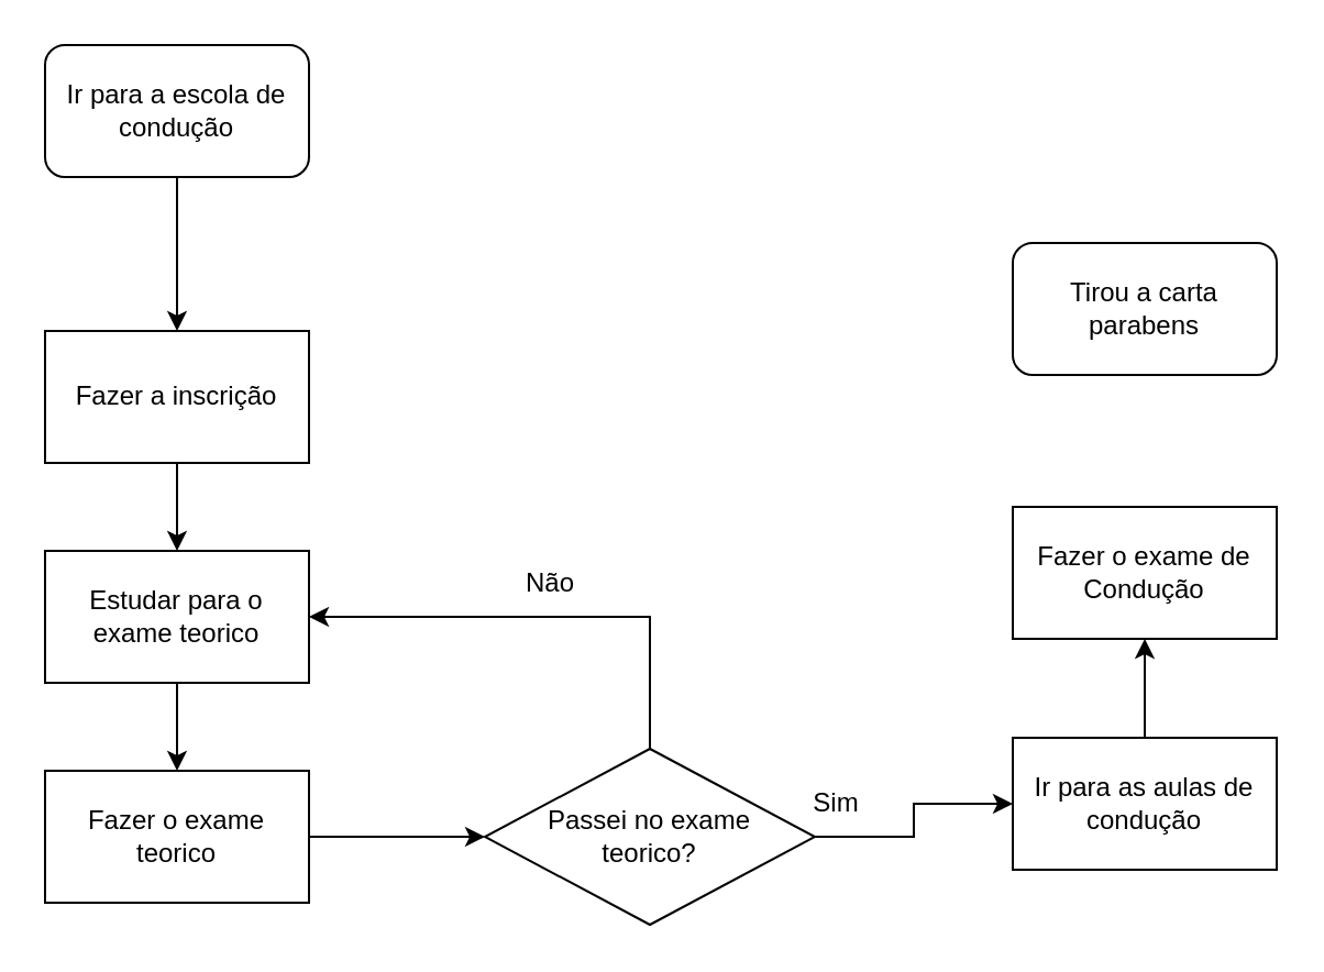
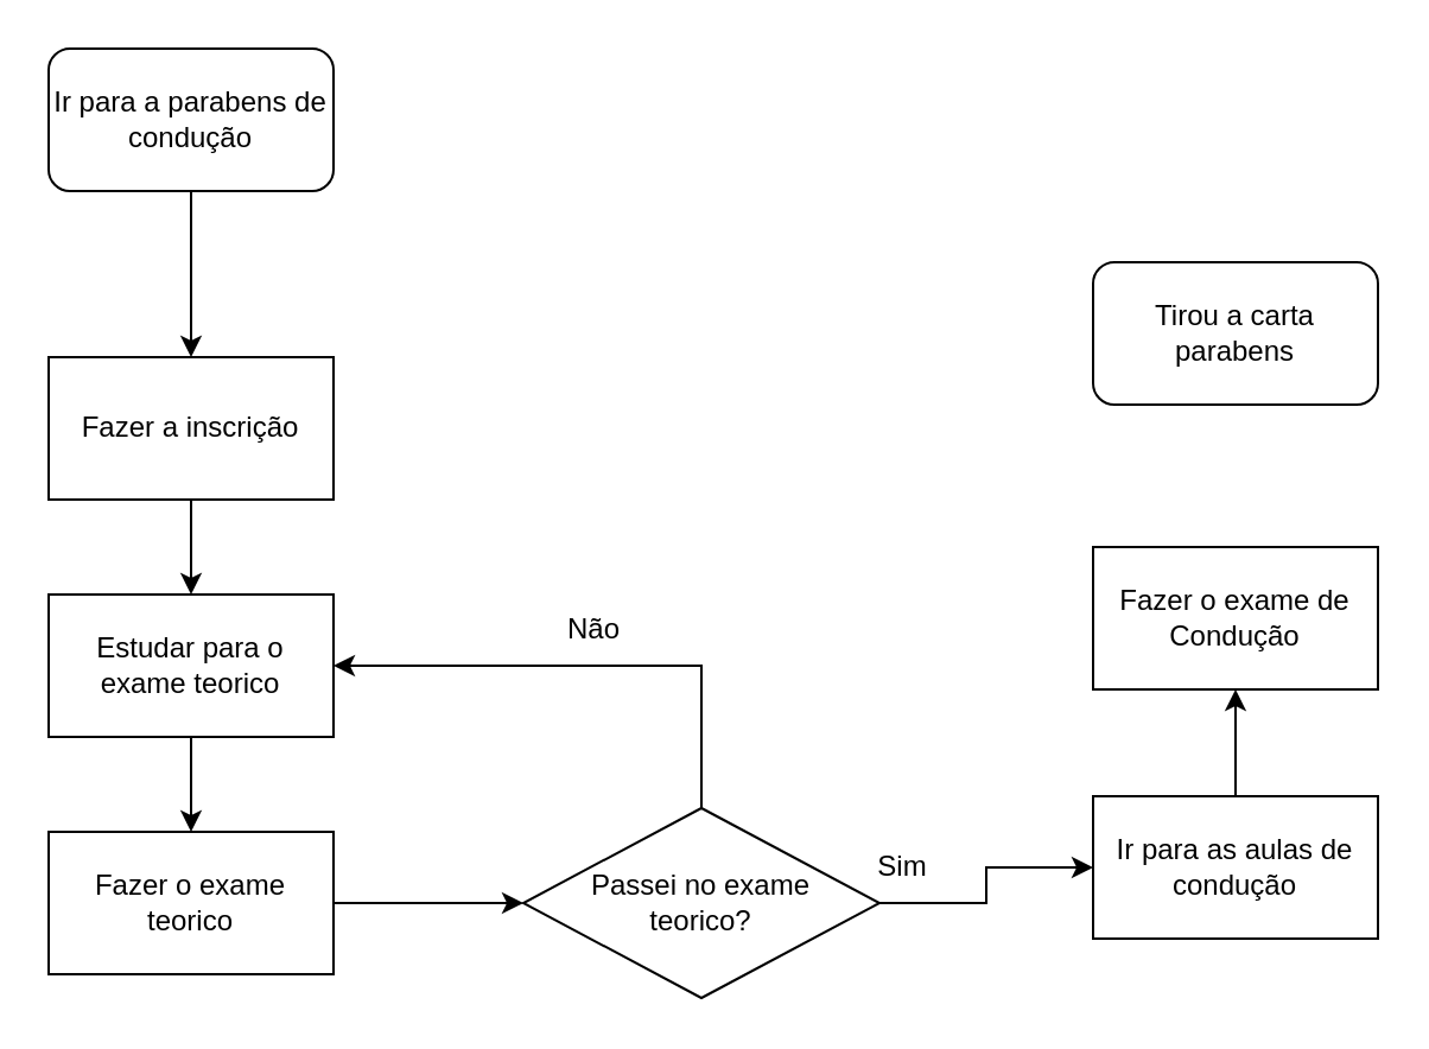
- <mxCell id="3" value="Ir para a escola de condução" style="rounded=1;whiteSpace=wrap;html=1;" vertex="1" parent="1"><mxGeometry x="20" y="20" width="120" height="60" as="geometry" /></mxCell>
+ <mxCell id="3" value="Ir para a parabens de condução" style="rounded=1;whiteSpace=wrap;html=1;" vertex="1" parent="1"><mxGeometry x="20" y="20" width="120" height="60" as="geometry" /></mxCell>
